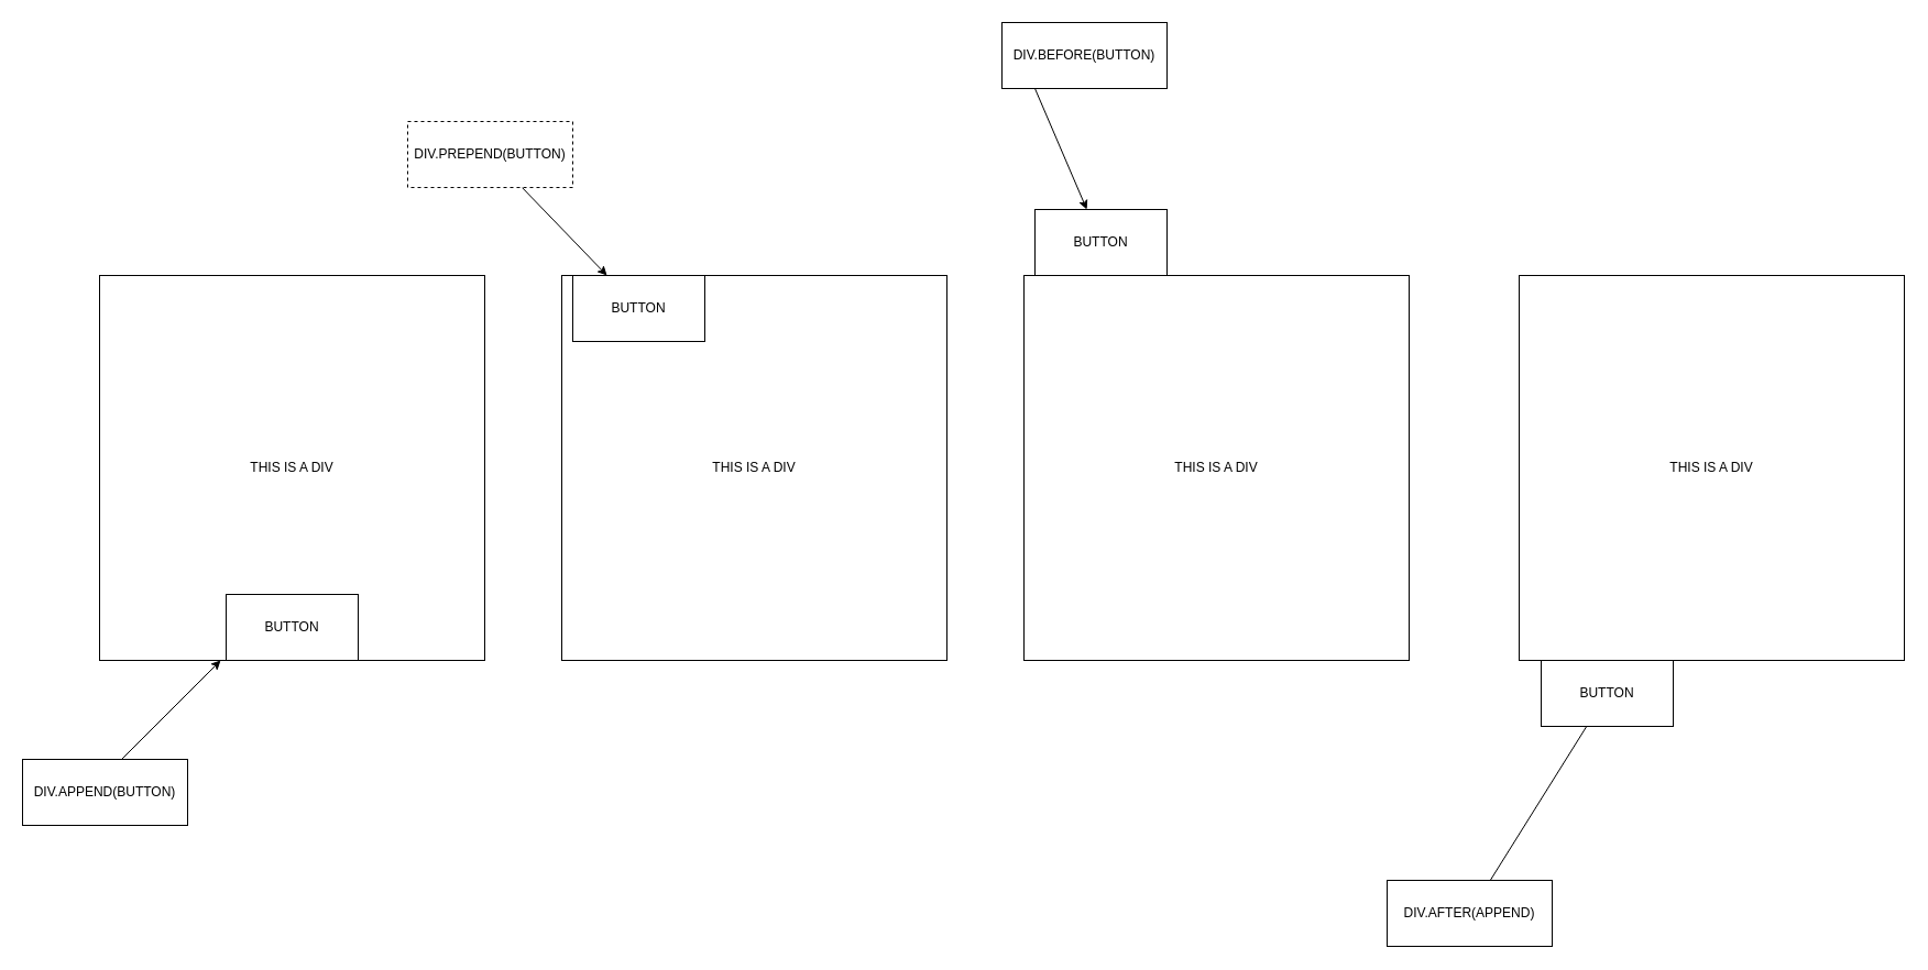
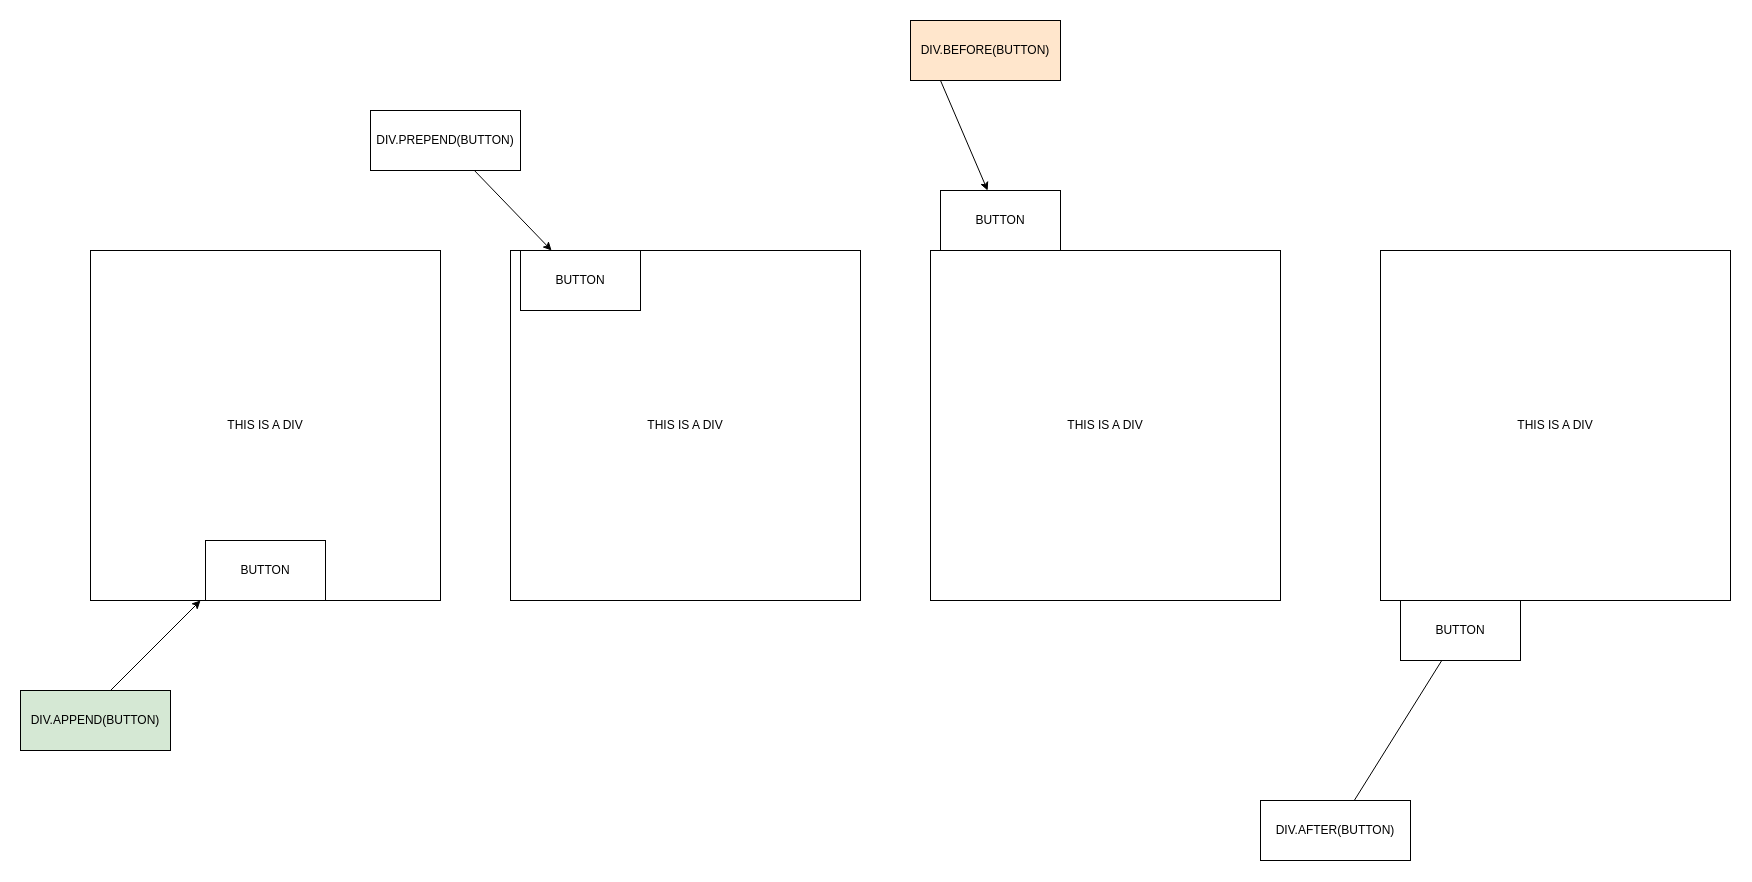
- <mxCell id="13" value="DIV.BEFORE(BUTTON)" style="rounded=0;whiteSpace=wrap;html=1;" vertex="1" parent="1"><mxGeometry x="910" y="20" width="150" height="60" as="geometry" /></mxCell>
+ <mxCell id="13" value="DIV.BEFORE(BUTTON)" style="rounded=0;whiteSpace=wrap;html=1;fillColor=#ffe6cc;" vertex="1" parent="1"><mxGeometry x="910" y="20" width="150" height="60" as="geometry" /></mxCell>
- <mxCell id="9" value="DIV.PREPEND(BUTTON)" style="rounded=0;whiteSpace=wrap;html=1;dashed=1;" vertex="1" parent="1"><mxGeometry x="370" y="110" width="150" height="60" as="geometry" /></mxCell>
+ <mxCell id="9" value="DIV.PREPEND(BUTTON)" style="rounded=0;whiteSpace=wrap;html=1;" vertex="1" parent="1"><mxGeometry x="370" y="110" width="150" height="60" as="geometry" /></mxCell>
- <mxCell id="5" value="DIV.APPEND(BUTTON)" style="rounded=0;whiteSpace=wrap;html=1;" vertex="1" parent="1"><mxGeometry x="20" y="690" width="150" height="60" as="geometry" /></mxCell>
+ <mxCell id="5" value="DIV.APPEND(BUTTON)" style="rounded=0;whiteSpace=wrap;html=1;fillColor=#d5e8d4;" vertex="1" parent="1"><mxGeometry x="20" y="690" width="150" height="60" as="geometry" /></mxCell>
- <mxCell id="16" value="DIV.AFTER(APPEND)" style="rounded=0;whiteSpace=wrap;html=1;" vertex="1" parent="1"><mxGeometry x="1260" y="800" width="150" height="60" as="geometry" /></mxCell>
+ <mxCell id="16" value="DIV.AFTER(BUTTON)" style="rounded=0;whiteSpace=wrap;html=1;" vertex="1" parent="1"><mxGeometry x="1260" y="800" width="150" height="60" as="geometry" /></mxCell>
